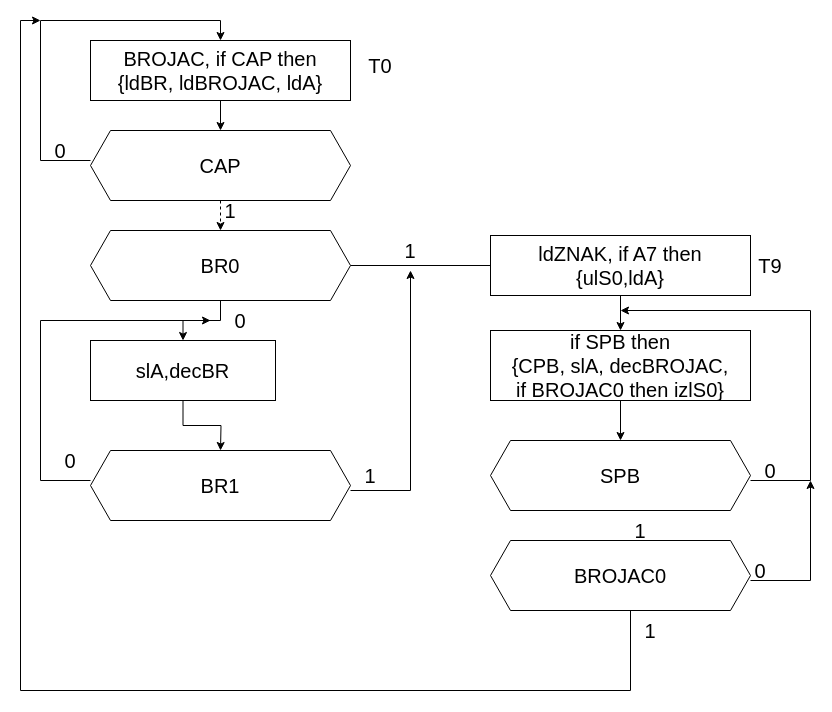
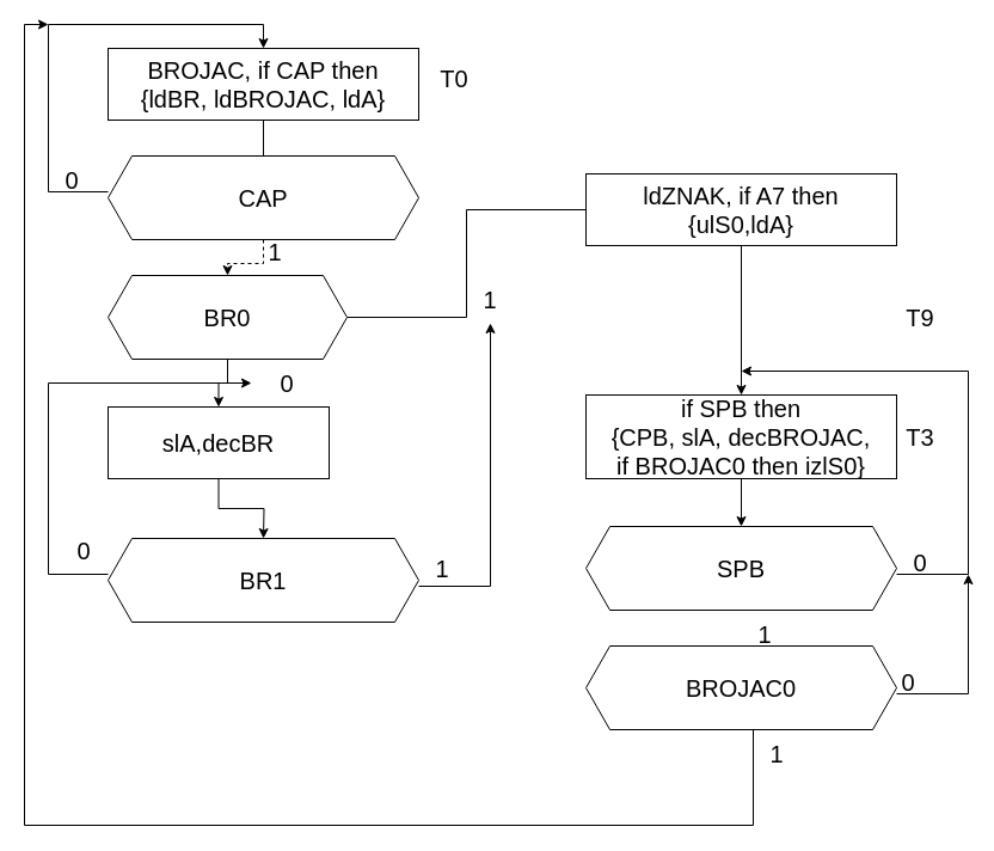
- <mxCell id="2" style="edgeStyle=orthogonalEdgeStyle;rounded=0;orthogonalLoop=1;jettySize=auto;html=1;exitX=0.5;exitY=1;exitDx=0;exitDy=0;entryX=0.5;entryY=0;entryDx=0;entryDy=0;fontSize=20;" edge="1" parent="1" source="3" target="5"><mxGeometry relative="1" as="geometry" /></mxCell>
+ <mxCell id="2" style="edgeStyle=orthogonalEdgeStyle;rounded=0;orthogonalLoop=1;jettySize=auto;html=1;exitX=0.5;exitY=1;exitDx=0;exitDy=0;entryX=0.5;entryY=0;entryDx=0;entryDy=0;fontSize=20;endArrow=none;" edge="1" parent="1" source="3" target="5"><mxGeometry relative="1" as="geometry" /></mxCell>
- <mxCell id="8" value="BR0" style="shape=hexagon;perimeter=hexagonPerimeter2;whiteSpace=wrap;html=1;fixedSize=1;fontSize=20;" vertex="1" parent="1"><mxGeometry x="90" y="230" width="260" height="70" as="geometry" /></mxCell>
+ <mxCell id="8" value="BR0" style="shape=hexagon;perimeter=hexagonPerimeter2;whiteSpace=wrap;html=1;fixedSize=1;fontSize=20;" vertex="1" parent="1"><mxGeometry x="90" y="230" width="200" height="70" as="geometry" /></mxCell>
- <mxCell id="12" value="ldZNAK, if A7 then&lt;br&gt;{ulS0,ldA}" style="rounded=0;whiteSpace=wrap;html=1;fontSize=20;" vertex="1" parent="1"><mxGeometry x="490" y="235" width="260" height="60" as="geometry" /></mxCell>
+ <mxCell id="12" value="ldZNAK, if A7 then&lt;br&gt;{ulS0,ldA}" style="rounded=0;whiteSpace=wrap;html=1;fontSize=20;" vertex="1" parent="1"><mxGeometry x="490" y="145" width="260" height="60" as="geometry" /></mxCell>
+ <mxCell id="20" value="T3" style="text;html=1;strokeColor=none;fillColor=none;align=center;verticalAlign=middle;whiteSpace=wrap;rounded=0;fontSize=20;" vertex="1" parent="1"><mxGeometry x="750" y="355" width="40" height="20" as="geometry" /></mxCell>
